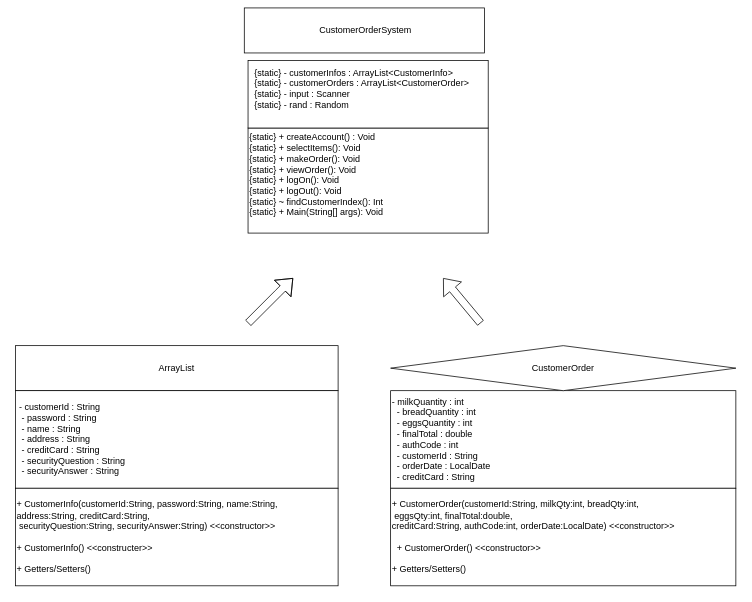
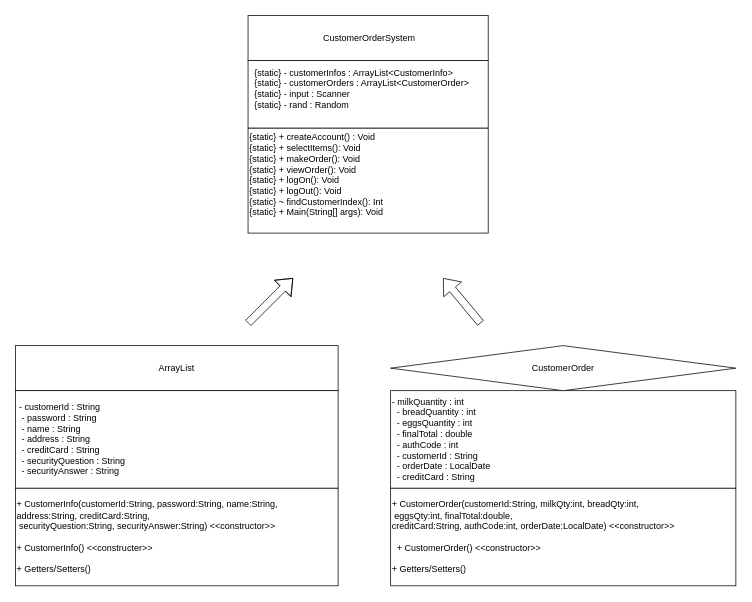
- <mxCell id="2" value="&amp;nbsp;CustomerOrderSystem" style="rounded=0;whiteSpace=wrap;html=1;" vertex="1" parent="1"><mxGeometry x="325" y="10" width="320" height="60" as="geometry" /></mxCell>
+ <mxCell id="2" value="&amp;nbsp;CustomerOrderSystem" style="rounded=0;whiteSpace=wrap;html=1;" vertex="1" parent="1"><mxGeometry x="330" y="20" width="320" height="60" as="geometry" /></mxCell>
